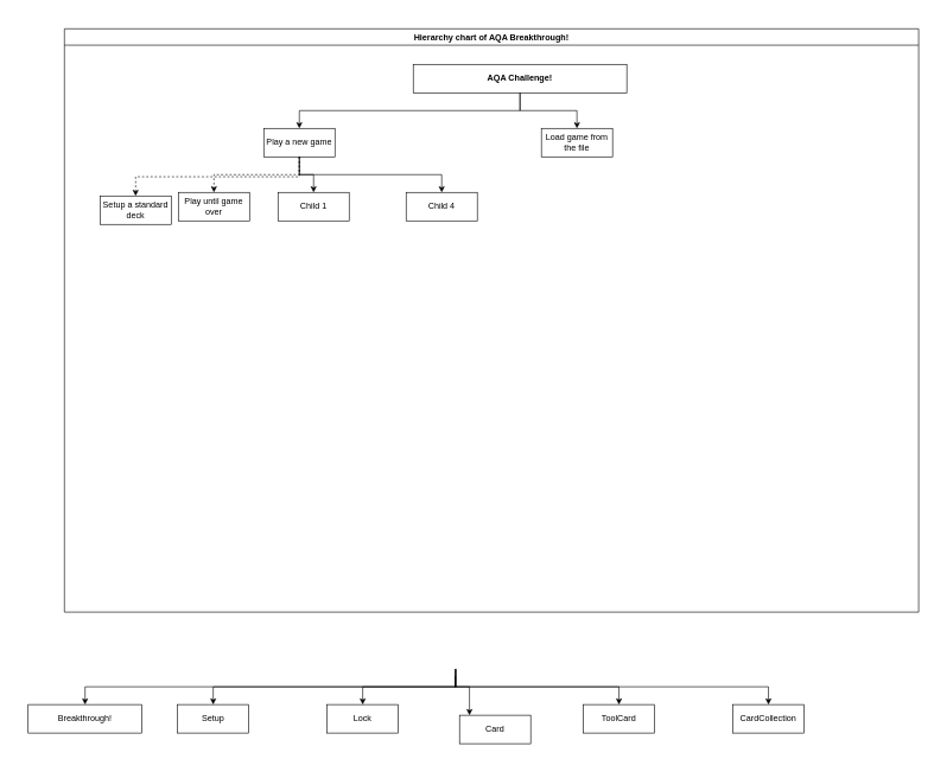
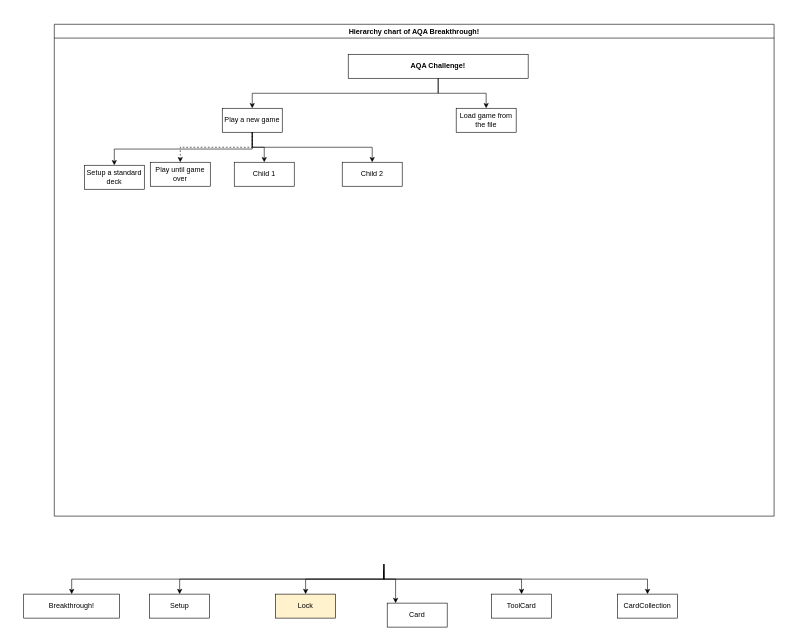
- <mxCell id="25" value="" style="edgeStyle=elbowEdgeStyle;elbow=vertical;html=1;rounded=0;exitX=0.5;exitY=1;exitDx=0;exitDy=0;dashed=1;" edge="1" parent="17" target="23" source="19"><mxGeometry x="-310" y="260" as="geometry"><mxPoint x="570" y="180" as="sourcePoint" /></mxGeometry></mxCell>
+ <mxCell id="25" value="" style="edgeStyle=elbowEdgeStyle;elbow=vertical;html=1;rounded=0;exitX=0.5;exitY=1;exitDx=0;exitDy=0;" edge="1" parent="17" target="23" source="19"><mxGeometry x="-310" y="260" as="geometry"><mxPoint x="570" y="180" as="sourcePoint" /></mxGeometry></mxCell>
- <mxCell id="31" value="Child 4" style="whiteSpace=wrap;html=1;" vertex="1" parent="17"><mxGeometry x="480" y="230" width="100" height="40" as="geometry" /></mxCell>
+ <mxCell id="31" value="Child 2" style="whiteSpace=wrap;html=1;" vertex="1" parent="17"><mxGeometry x="480" y="230" width="100" height="40" as="geometry" /></mxCell>
- <mxCell id="4" value="Lock" style="whiteSpace=wrap;html=1;" vertex="1" parent="1"><mxGeometry x="459" y="990" width="100" height="40" as="geometry" /></mxCell>
+ <mxCell id="4" value="Lock" style="whiteSpace=wrap;html=1;fillColor=#fff2cc;" vertex="1" parent="1"><mxGeometry x="459" y="990" width="100" height="40" as="geometry" /></mxCell>
